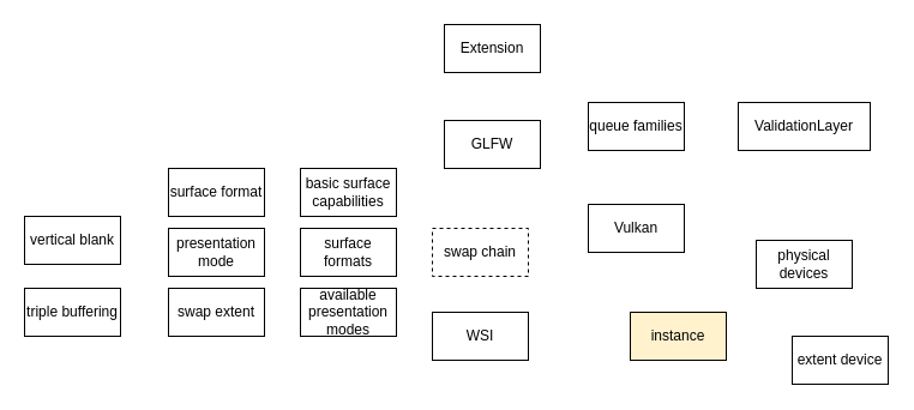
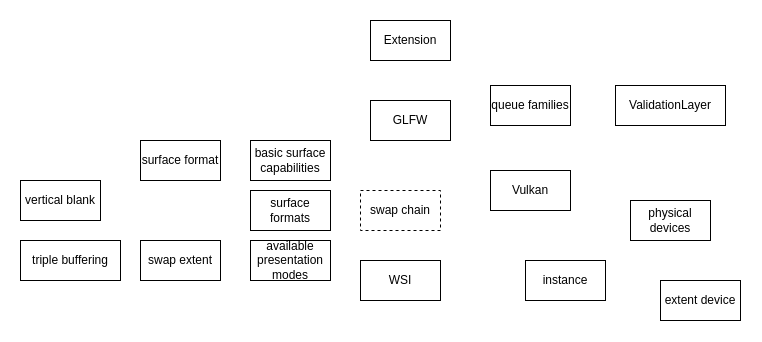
- <mxCell id="16" value="presentation mode" style="rounded=0;whiteSpace=wrap;html=1;" vertex="1" parent="1"><mxGeometry x="140" y="190" width="80" height="40" as="geometry" /></mxCell>
- <mxCell id="19" value="triple buffering" style="rounded=0;whiteSpace=wrap;html=1;" vertex="1" parent="1"><mxGeometry x="20" y="240" width="80" height="40" as="geometry" /></mxCell>
+ <mxCell id="19" value="triple buffering" style="rounded=0;whiteSpace=wrap;html=1;" vertex="1" parent="1"><mxGeometry x="20" y="240" width="100" height="40" as="geometry" /></mxCell>
- <mxCell id="7" value="instance" style="rounded=0;whiteSpace=wrap;html=1;fillColor=#fff2cc;" vertex="1" parent="1"><mxGeometry x="525" y="260" width="80" height="40" as="geometry" /></mxCell>
+ <mxCell id="7" value="instance" style="rounded=0;whiteSpace=wrap;html=1;" vertex="1" parent="1"><mxGeometry x="525" y="260" width="80" height="40" as="geometry" /></mxCell>
